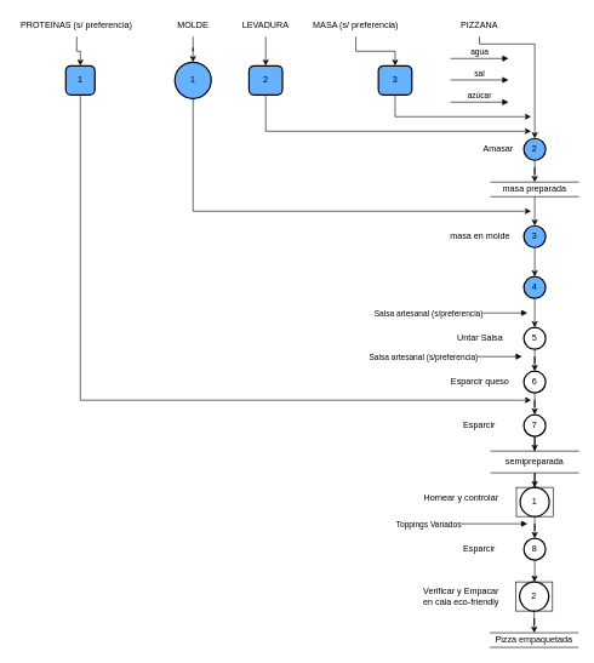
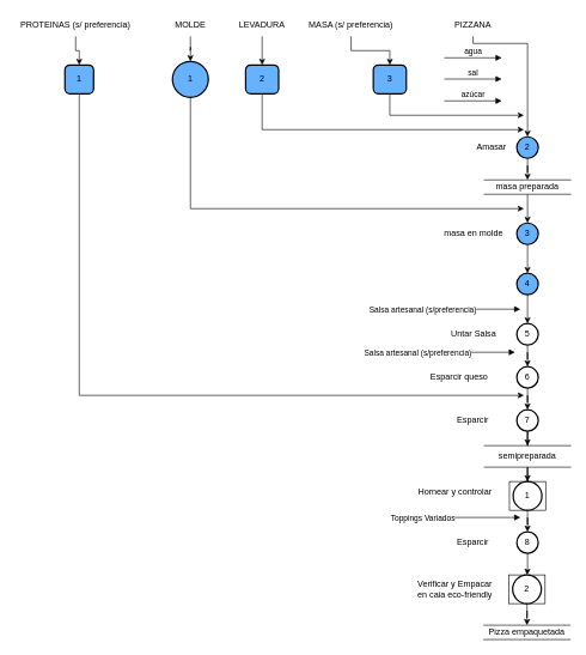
- <mxCell id="42" value="Esparcir queso" style="text;html=1;align=center;verticalAlign=middle;whiteSpace=wrap;rounded=0;" vertex="1" parent="1"><mxGeometry x="610" y="510" width="100" height="30" as="geometry" /></mxCell>
+ <mxCell id="42" value="Esparcir queso" style="text;html=1;align=center;verticalAlign=middle;whiteSpace=wrap;rounded=0;" vertex="1" parent="1"><mxGeometry x="590" y="510" width="100" height="30" as="geometry" /></mxCell>
